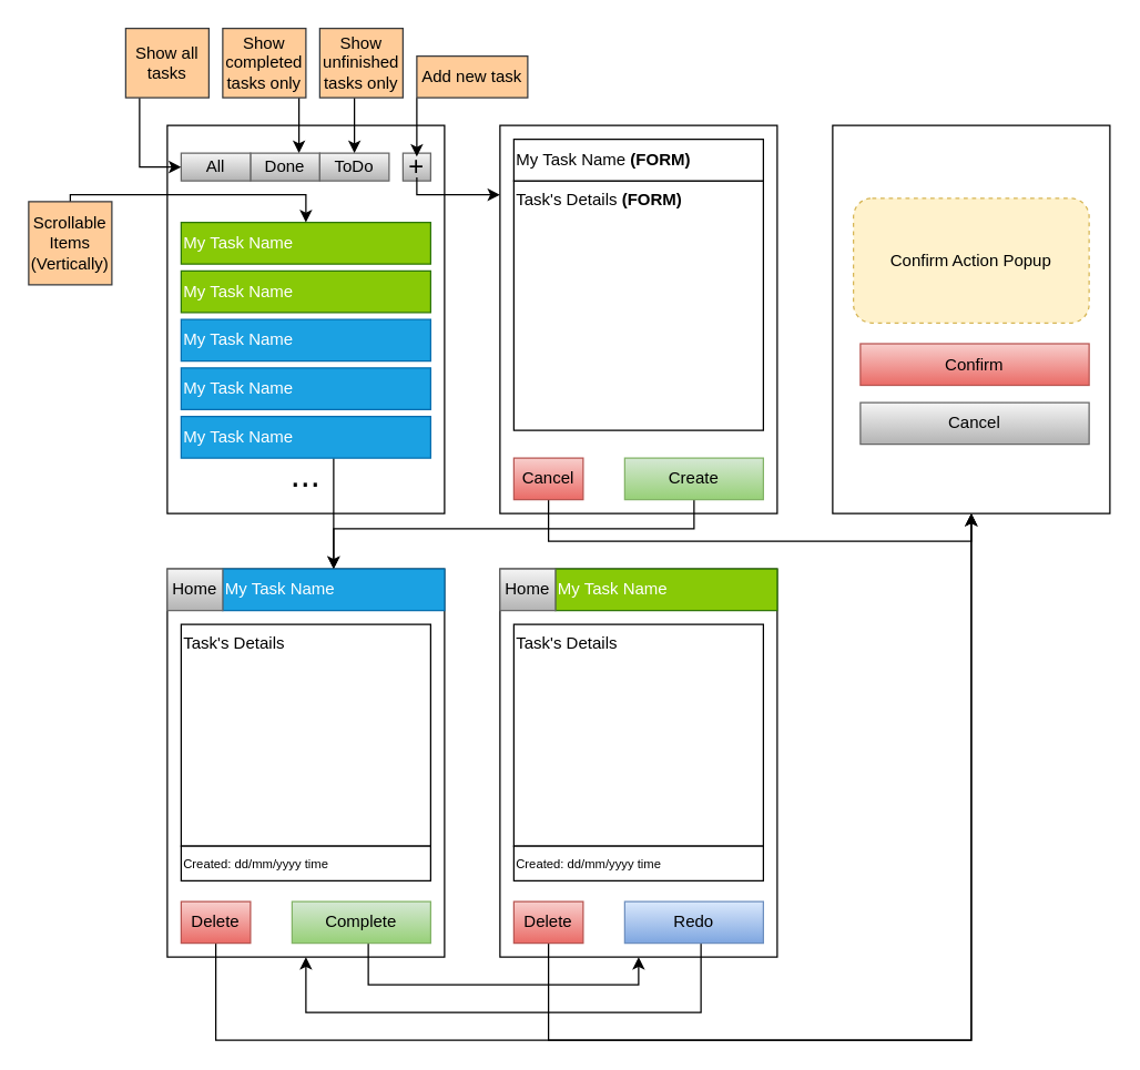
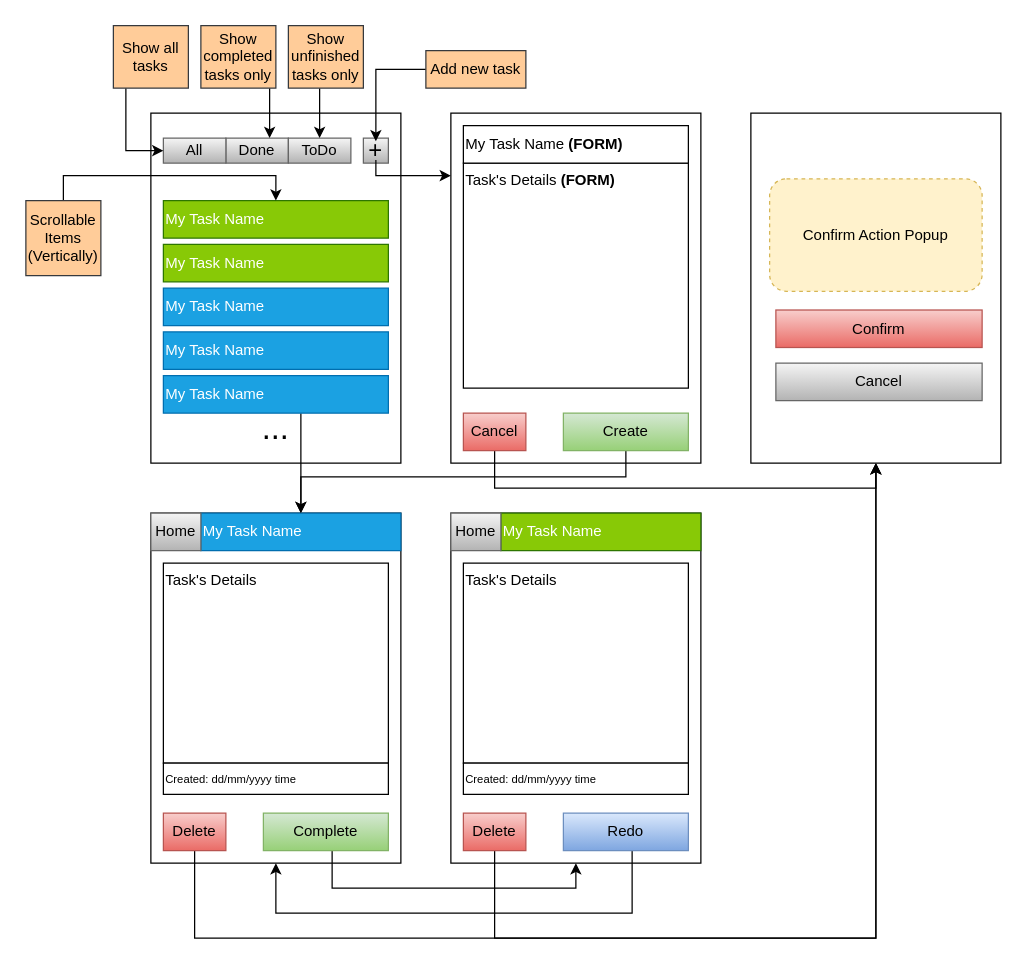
- <mxCell id="42" value="Add new task" style="text;html=1;strokeColor=#36393d;fillColor=#ffcc99;align=center;verticalAlign=middle;whiteSpace=wrap;rounded=0;" vertex="1" parent="1"><mxGeometry x="300" y="40" width="80" height="30" as="geometry" /></mxCell>
+ <mxCell id="42" value="Add new task" style="text;html=1;strokeColor=#36393d;fillColor=#ffcc99;align=center;verticalAlign=middle;whiteSpace=wrap;rounded=0;" vertex="1" parent="1"><mxGeometry x="340" y="40" width="80" height="30" as="geometry" /></mxCell>
- <mxCell id="40" value="Scrollable Items&lt;br&gt;(Vertically)" style="text;html=1;strokeColor=#36393d;fillColor=#ffcc99;align=center;verticalAlign=middle;whiteSpace=wrap;rounded=0;" vertex="1" parent="1"><mxGeometry x="20" y="145" width="60" height="60" as="geometry" /></mxCell>
+ <mxCell id="40" value="Scrollable Items&lt;br&gt;(Vertically)" style="text;html=1;strokeColor=#36393d;fillColor=#ffcc99;align=center;verticalAlign=middle;whiteSpace=wrap;rounded=0;" vertex="1" parent="1"><mxGeometry x="20" y="160" width="60" height="60" as="geometry" /></mxCell>
